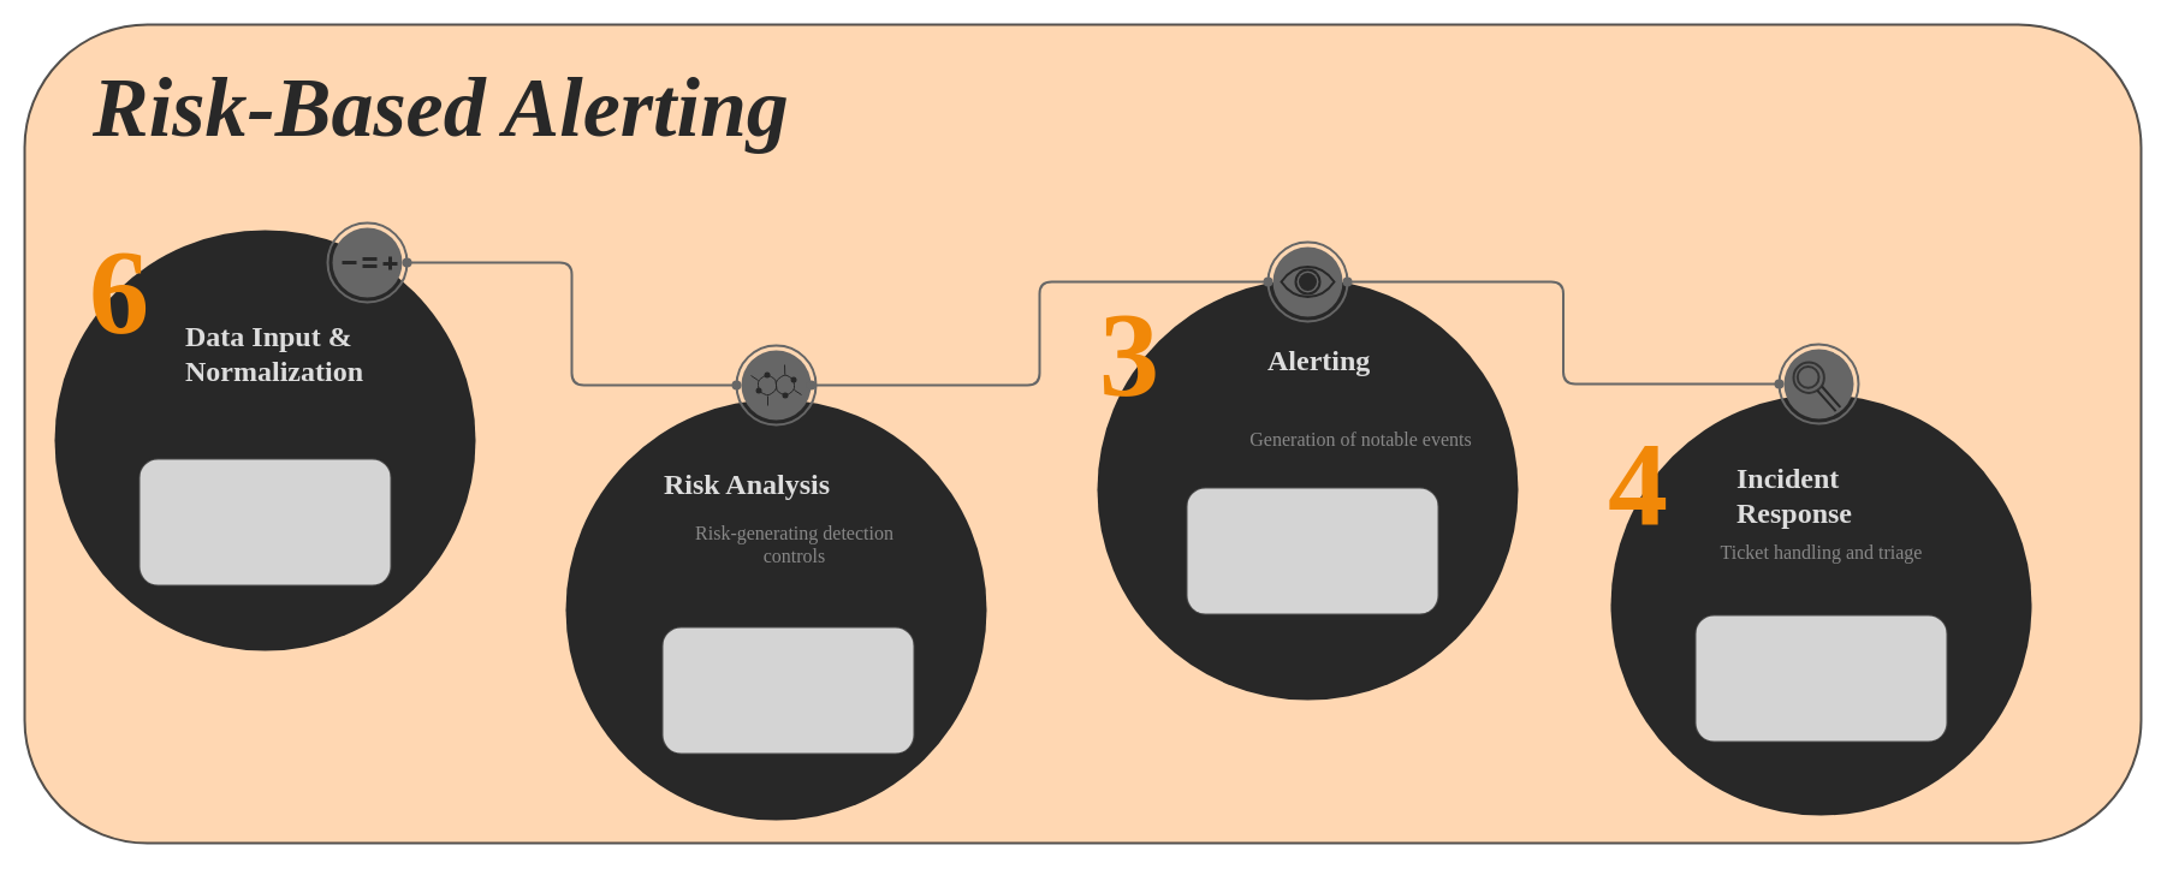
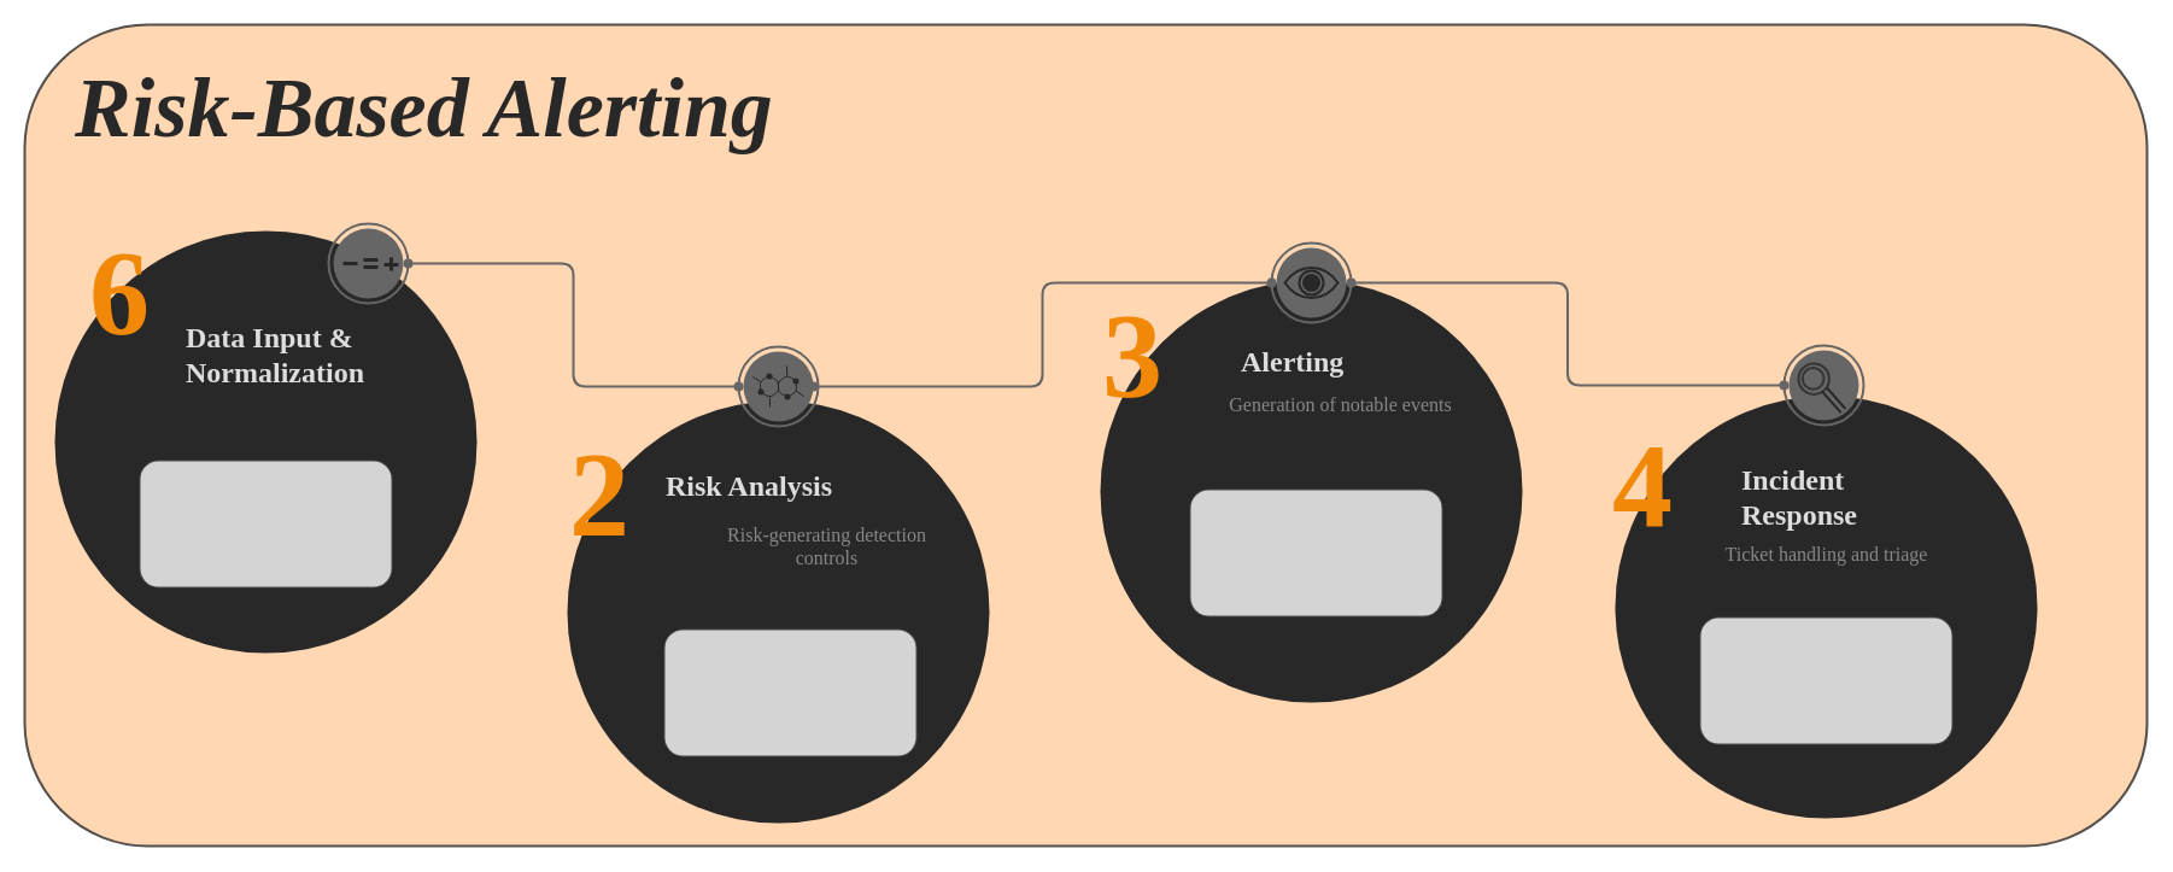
- <mxCell id="10" value="Risk-Based Alerting" style="whiteSpace=wrap;html=1;strokeColor=none;fillColor=none;fontFamily=Verdana;fontSize=70;align=left;rounded=1;fontColor=#282828;fontStyle=3" parent="1" vertex="1"><mxGeometry x="75" y="50" width="885" height="78" as="geometry" /></mxCell>
+ <mxCell id="10" value="Risk-Based Alerting" style="whiteSpace=wrap;html=1;strokeColor=none;fillColor=none;fontFamily=Verdana;fontSize=70;align=left;rounded=1;fontColor=#282828;fontStyle=3" parent="1" vertex="1"><mxGeometry x="60" y="50" width="885" height="78" as="geometry" /></mxCell>
- <mxCell id="12" value="Alerting" style="text;html=1;resizable=0;points=[];autosize=1;align=left;verticalAlign=top;spacingTop=-4;fontSize=24;fontFamily=Verdana;fontColor=#DDDDDD;fontStyle=1;rounded=1;" parent="1" vertex="1"><mxGeometry x="1052" y="283" width="120" height="30" as="geometry" /></mxCell>
+ <mxCell id="12" value="Alerting" style="text;html=1;resizable=0;points=[];autosize=1;align=left;verticalAlign=top;spacingTop=-4;fontSize=24;fontFamily=Verdana;fontColor=#DDDDDD;fontStyle=1;rounded=1;" parent="1" vertex="1"><mxGeometry x="1027" y="283" width="120" height="30" as="geometry" /></mxCell>
- <mxCell id="14" value="Generation of notable events" style="text;html=1;resizable=0;points=[];autosize=1;align=center;verticalAlign=top;spacingTop=-4;fontSize=16;fontColor=#888888;fontFamily=Verdana;rounded=1;" parent="1" vertex="1"><mxGeometry x="1006" y="353" width="250" height="20" as="geometry" /></mxCell>
+ <mxCell id="14" value="Generation of notable events" style="text;html=1;resizable=0;points=[];autosize=1;align=center;verticalAlign=top;spacingTop=-4;fontSize=16;fontColor=#888888;fontFamily=Verdana;rounded=1;" parent="1" vertex="1"><mxGeometry x="986" y="323" width="250" height="20" as="geometry" /></mxCell>
+ <mxCell id="8" value="2" style="text;html=1;resizable=0;points=[];autosize=1;align=left;verticalAlign=top;spacingTop=-4;fontSize=100;fontFamily=Verdana;fontColor=#F18808;fontStyle=1;rounded=1;" parent="1" vertex="1"><mxGeometry x="470" y="347" width="74" height="120" as="geometry" /></mxCell>
- <mxCell id="13" value="&lt;div&gt;Risk-generating detection &lt;br&gt;&lt;/div&gt;&lt;div&gt;controls&lt;/div&gt;" style="text;html=1;resizable=0;points=[];autosize=1;align=center;verticalAlign=top;spacingTop=-4;fontSize=16;fontColor=#888888;fontFamily=Verdana;rounded=1;" parent="1" vertex="1"><mxGeometry x="550" y="431" width="220" height="40" as="geometry" /></mxCell>
+ <mxCell id="13" value="&lt;div&gt;Risk-generating detection &lt;br&gt;&lt;/div&gt;&lt;div&gt;controls&lt;/div&gt;" style="text;html=1;resizable=0;points=[];autosize=1;align=center;verticalAlign=top;spacingTop=-4;fontSize=16;fontColor=#888888;fontFamily=Verdana;rounded=1;" parent="1" vertex="1"><mxGeometry x="575" y="431" width="220" height="40" as="geometry" /></mxCell>
